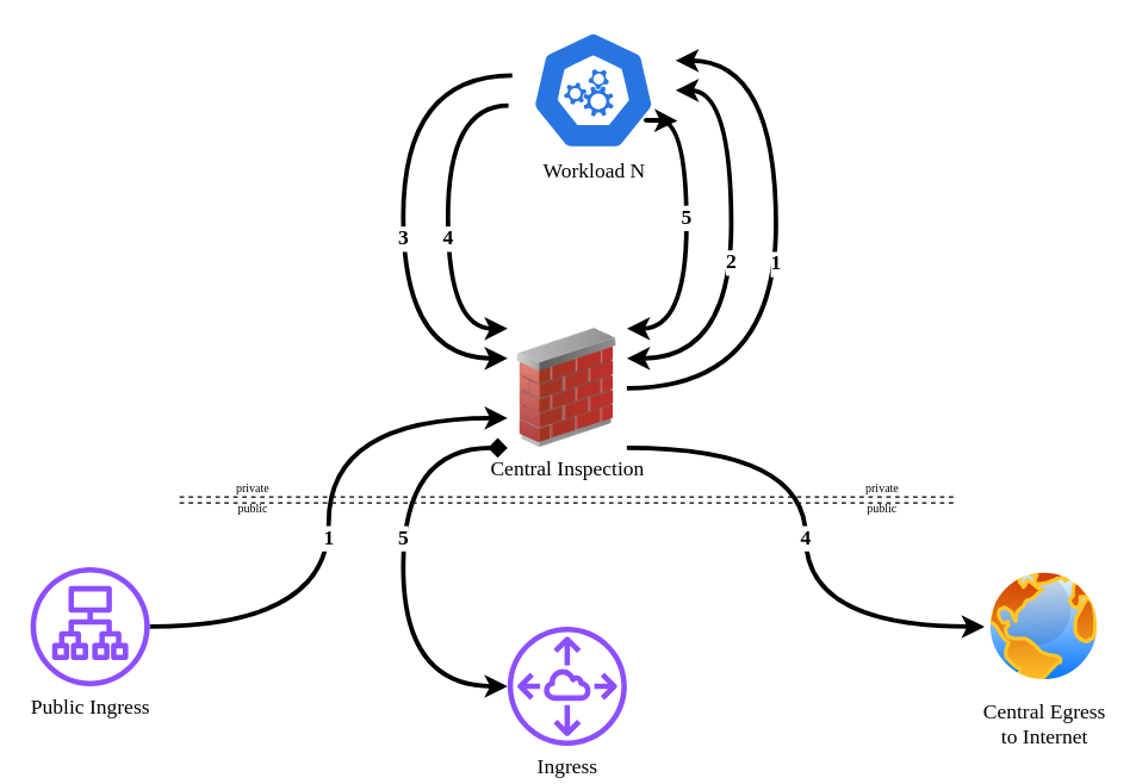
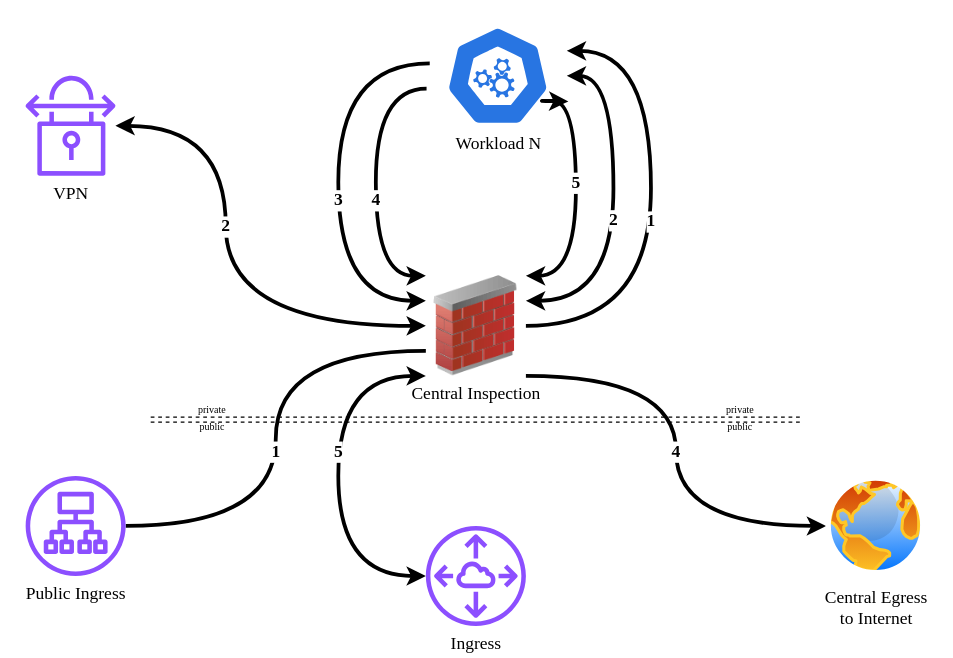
+ <mxCell id="12" value="VPN" style="sketch=0;outlineConnect=0;fontColor=light-dark(#000000,#FFFFFF);gradientColor=none;fillColor=#8C4FFF;strokeColor=none;dashed=0;verticalLabelPosition=bottom;verticalAlign=top;align=center;html=1;fontSize=14;fontStyle=0;aspect=fixed;pointerEvents=1;shape=mxgraph.aws4.vpn_connection;fontFamily=Lucida Console;" vertex="1" parent="1"><mxGeometry x="20" y="60" width="71.79" height="80" as="geometry" /></mxCell>
+ <mxCell id="11" value="&amp;nbsp;2&amp;nbsp;" style="edgeStyle=orthogonalEdgeStyle;rounded=0;orthogonalLoop=1;jettySize=auto;html=1;entryX=0;entryY=0.5;entryDx=0;entryDy=0;strokeColor=light-dark(#000000,#CC0000);strokeWidth=3;curved=1;startArrow=classic;startFill=1;fontFamily=Lucida Console;fontSize=14;fontStyle=1;fontColor=light-dark(#000000,#FFFFFF);spacingBottom=71;" edge="1" parent="1" source="12" target="2"><mxGeometry x="0.002" relative="1" as="geometry"><Array as="points"><mxPoint x="180" y="100" /><mxPoint x="180" y="260" /></Array><mxPoint as="offset" /></mxGeometry></mxCell>
- <mxCell id="5" value="&amp;nbsp;1&amp;nbsp;" style="edgeStyle=orthogonalEdgeStyle;rounded=0;orthogonalLoop=1;jettySize=auto;html=1;entryX=0;entryY=0.75;entryDx=0;entryDy=0;strokeWidth=3;curved=1;strokeColor=light-dark(#000000,#0000FF);fontStyle=1;fontFamily=Lucida Console;fontSize=14;fontColor=light-dark(#000000,#FFFFFF);spacingBottom=-22;" edge="1" parent="1" source="6" target="2"><mxGeometry relative="1" as="geometry"><Array as="points"><mxPoint x="220" y="420" /><mxPoint x="220" y="280" /></Array><mxPoint as="offset" /></mxGeometry></mxCell>
+ <mxCell id="5" value="&amp;nbsp;1&amp;nbsp;" style="edgeStyle=orthogonalEdgeStyle;rounded=0;orthogonalLoop=1;jettySize=auto;html=1;entryX=0;entryY=0.75;entryDx=0;entryDy=0;strokeWidth=3;curved=1;strokeColor=light-dark(#000000,#0000FF);fontStyle=1;fontFamily=Lucida Console;fontSize=14;fontColor=light-dark(#000000,#FFFFFF);spacingBottom=-22;endArrow=none;" edge="1" parent="1" source="6" target="2"><mxGeometry relative="1" as="geometry"><Array as="points"><mxPoint x="220" y="420" /><mxPoint x="220" y="280" /></Array><mxPoint as="offset" /></mxGeometry></mxCell>
- <mxCell id="7" value="5" style="edgeStyle=orthogonalEdgeStyle;rounded=0;orthogonalLoop=1;jettySize=auto;html=1;entryX=0;entryY=1;entryDx=0;entryDy=0;curved=1;startArrow=classic;startFill=1;strokeColor=light-dark(#000000,#9933FF);strokeWidth=3;fontFamily=Lucida Console;fontSize=14;fontStyle=1;fontColor=light-dark(#000000,#FFFFFF);spacingBottom=39;endArrow=diamond;" edge="1" parent="1" source="8" target="2"><mxGeometry x="0.001" relative="1" as="geometry"><Array as="points"><mxPoint x="270" y="460" /><mxPoint x="270" y="300" /></Array><mxPoint as="offset" /></mxGeometry></mxCell>
+ <mxCell id="7" value="5" style="edgeStyle=orthogonalEdgeStyle;rounded=0;orthogonalLoop=1;jettySize=auto;html=1;entryX=0;entryY=1;entryDx=0;entryDy=0;curved=1;startArrow=classic;startFill=1;strokeColor=light-dark(#000000,#9933FF);strokeWidth=3;fontFamily=Lucida Console;fontSize=14;fontStyle=1;fontColor=light-dark(#000000,#FFFFFF);spacingBottom=39;" edge="1" parent="1" source="8" target="2"><mxGeometry x="0.001" relative="1" as="geometry"><Array as="points"><mxPoint x="270" y="460" /><mxPoint x="270" y="300" /></Array><mxPoint as="offset" /></mxGeometry></mxCell>
